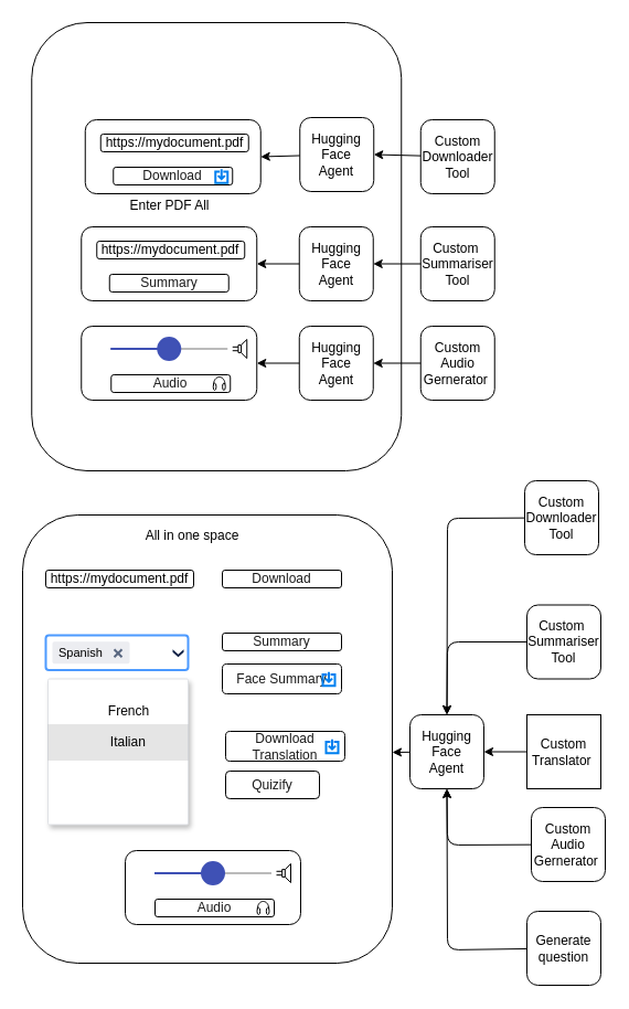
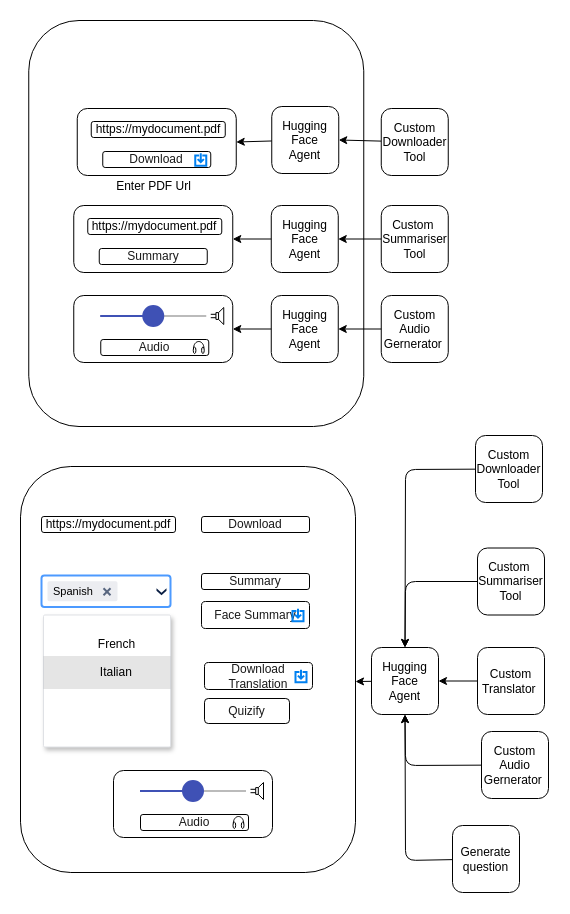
- <mxCell id="8" value="&lt;font color=&quot;#000000&quot;&gt;Enter PDF All&lt;/font&gt;" style="text;html=1;align=center;verticalAlign=middle;resizable=0;points=[];autosize=1;strokeColor=none;fillColor=none;" vertex="1" parent="1"><mxGeometry x="106.75" y="173" width="93" height="26" as="geometry" /></mxCell>
+ <mxCell id="8" value="&lt;font color=&quot;#000000&quot;&gt;Enter PDF Url&lt;/font&gt;" style="text;html=1;align=center;verticalAlign=middle;resizable=0;points=[];autosize=1;strokeColor=none;fillColor=none;" vertex="1" parent="1"><mxGeometry x="106.75" y="173" width="93" height="26" as="geometry" /></mxCell>
- <mxCell id="60" value="All in one space" style="text;strokeColor=none;align=center;fillColor=none;html=1;verticalAlign=middle;whiteSpace=wrap;rounded=0;fontColor=#000000;" vertex="1" parent="1"><mxGeometry x="125" y="471" width="98.25" height="27" as="geometry" /></mxCell>
- <mxCell id="32" value="&lt;font color=&quot;#000000&quot;&gt;Custom Translator&amp;nbsp;&lt;br&gt;&lt;/font&gt;" style="whiteSpace=wrap;html=1;fillColor=none;strokeColor=#000000;rounded=0;" vertex="1" parent="1"><mxGeometry x="477" y="647" width="67" height="67" as="geometry" /></mxCell>
+ <mxCell id="32" value="&lt;font color=&quot;#000000&quot;&gt;Custom Translator&amp;nbsp;&lt;br&gt;&lt;/font&gt;" style="rounded=1;whiteSpace=wrap;html=1;fillColor=none;strokeColor=#000000;" vertex="1" parent="1"><mxGeometry x="477" y="647" width="67" height="67" as="geometry" /></mxCell>
- <mxCell id="54" value="&lt;font color=&quot;#000000&quot;&gt;Generate question&lt;br&gt;&lt;/font&gt;" style="rounded=1;whiteSpace=wrap;html=1;fillColor=none;strokeColor=#000000;" vertex="1" parent="1"><mxGeometry x="477" y="825" width="67" height="67" as="geometry" /></mxCell>
+ <mxCell id="54" value="&lt;font color=&quot;#000000&quot;&gt;Generate question&lt;br&gt;&lt;/font&gt;" style="rounded=1;whiteSpace=wrap;html=1;fillColor=none;strokeColor=#000000;" vertex="1" parent="1"><mxGeometry x="452" y="825" width="67" height="67" as="geometry" /></mxCell>
